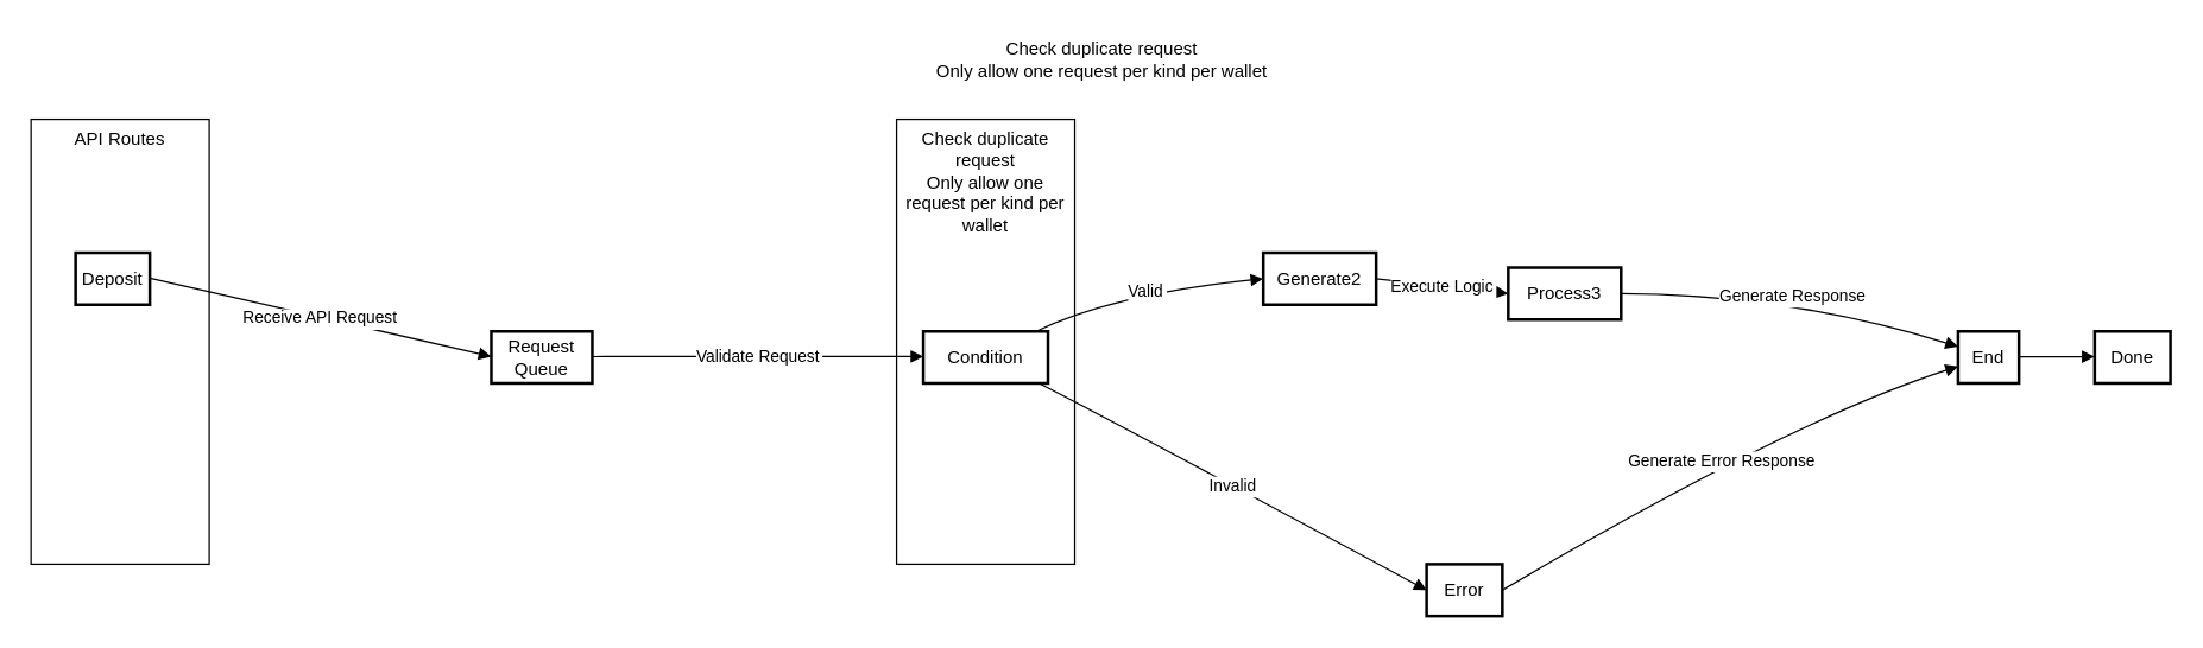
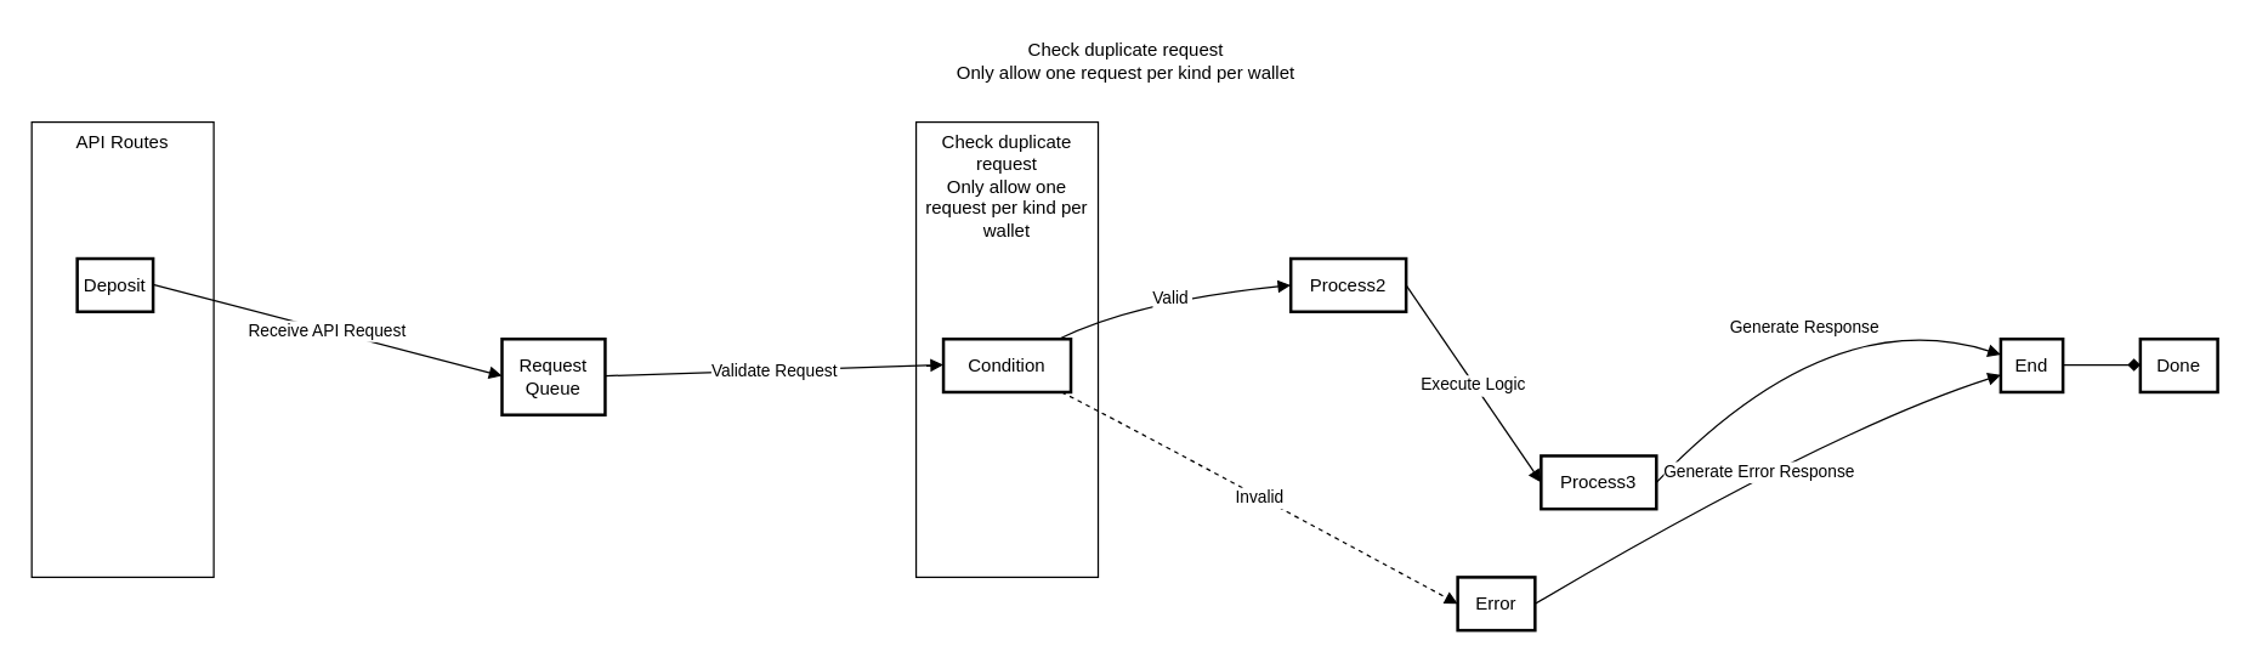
- <mxCell id="5" value="Generate2" style="whiteSpace=wrap;strokeWidth=2;" parent="1" vertex="1"><mxGeometry x="850" y="170" width="76" height="35" as="geometry" /></mxCell>
+ <mxCell id="5" value="Process2" style="whiteSpace=wrap;strokeWidth=2;" parent="1" vertex="1"><mxGeometry x="850" y="170" width="76" height="35" as="geometry" /></mxCell>
- <mxCell id="7" value="Process3" style="whiteSpace=wrap;strokeWidth=2;" parent="1" vertex="1"><mxGeometry x="1015" width="76" height="35" as="geometry" y="180" /></mxCell>
+ <mxCell id="7" value="Process3" style="whiteSpace=wrap;strokeWidth=2;" parent="1" vertex="1"><mxGeometry x="1015" y="300" width="76" height="35" as="geometry" /></mxCell>
- <mxCell id="3" value="Request Queue" style="whiteSpace=wrap;strokeWidth=2;" parent="1" vertex="1"><mxGeometry x="330" y="223" width="68" height="35" as="geometry" /></mxCell>
+ <mxCell id="3" value="Request Queue" style="whiteSpace=wrap;strokeWidth=2;" parent="1" vertex="1"><mxGeometry x="330" y="223" width="68" height="50" as="geometry" /></mxCell>
- <mxCell id="16" value="" style="curved=1;startArrow=none;endArrow=block;exitX=1.016;exitY=0.486;entryX=-0.007;entryY=0.486;" parent="1" source="8" target="9" edge="1"><mxGeometry relative="1" as="geometry"><Array as="points" /></mxGeometry></mxCell>
+ <mxCell id="16" value="" style="curved=1;startArrow=none;endArrow=diamond;exitX=1.016;exitY=0.486;entryX=-0.007;entryY=0.486;" parent="1" source="8" target="9" edge="1"><mxGeometry relative="1" as="geometry"><Array as="points" /></mxGeometry></mxCell>
- <mxCell id="12" value="Invalid" style="curved=1;startArrow=none;endArrow=block;exitX=0.916;exitY=0.986;entryX=-0.009;entryY=0.5;" parent="1" source="4" target="6" edge="1"><mxGeometry relative="1" as="geometry"><Array as="points"><mxPoint x="748" y="283" /></Array></mxGeometry></mxCell>
+ <mxCell id="12" value="Invalid" style="curved=1;startArrow=none;endArrow=block;exitX=0.916;exitY=0.986;entryX=-0.009;entryY=0.5;dashed=1;" parent="1" source="4" target="6" edge="1"><mxGeometry relative="1" as="geometry"><Array as="points"><mxPoint x="748" y="283" /></Array></mxGeometry></mxCell>
